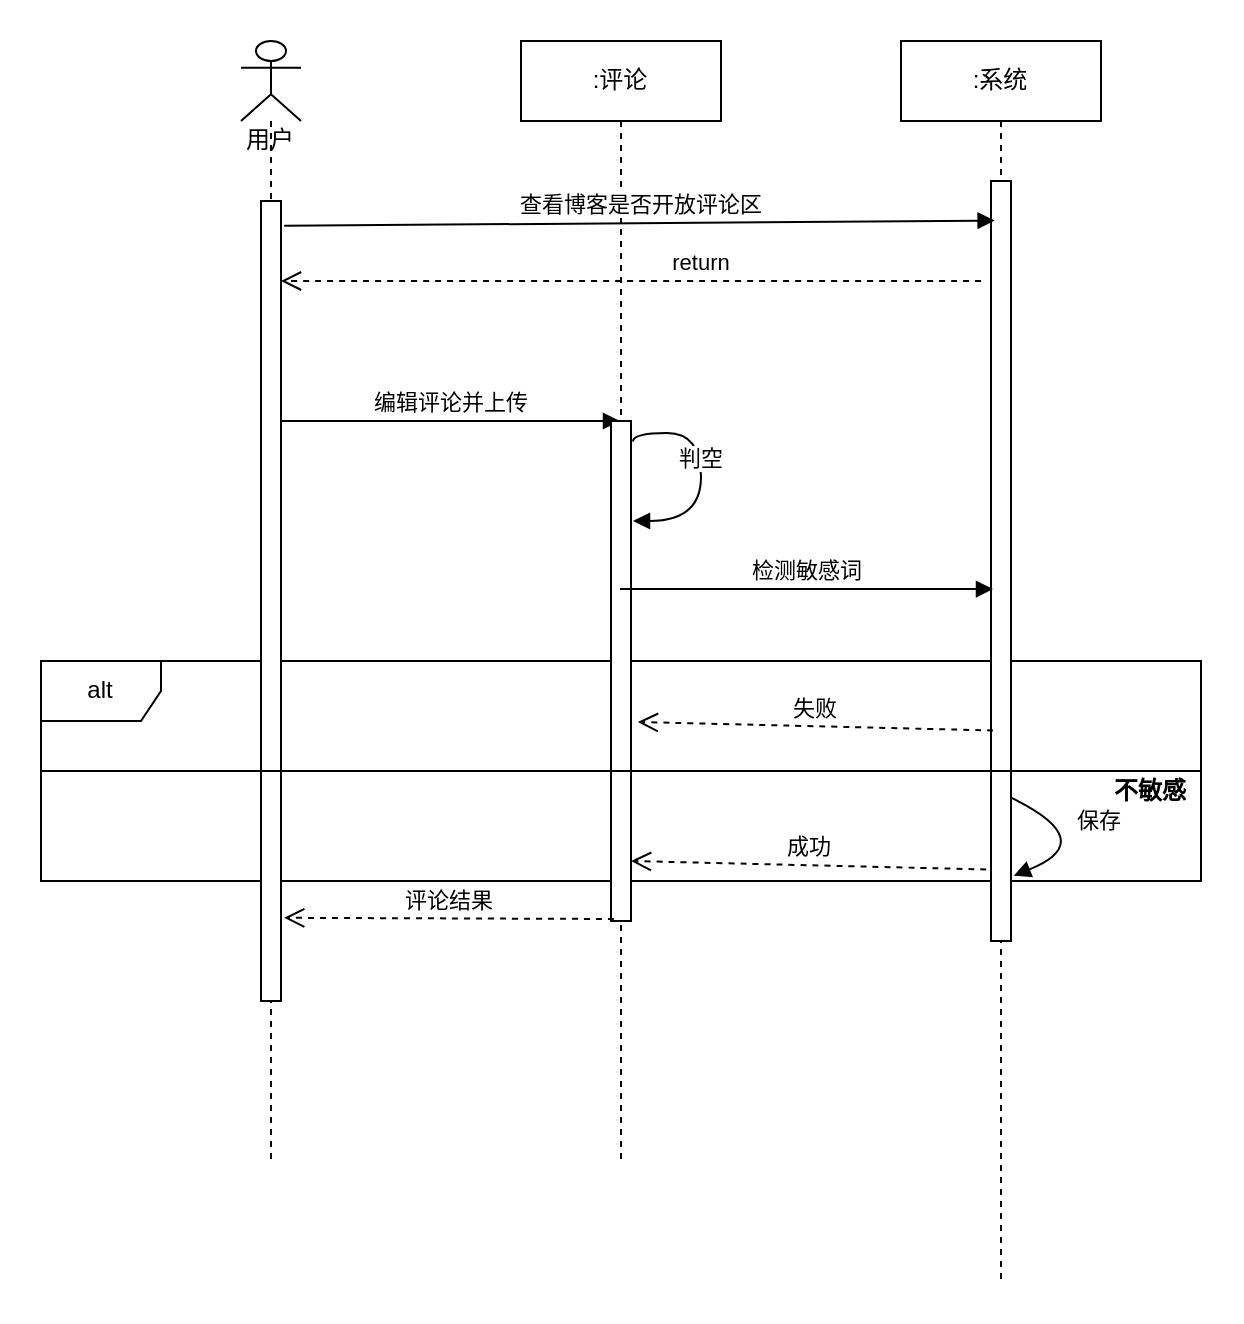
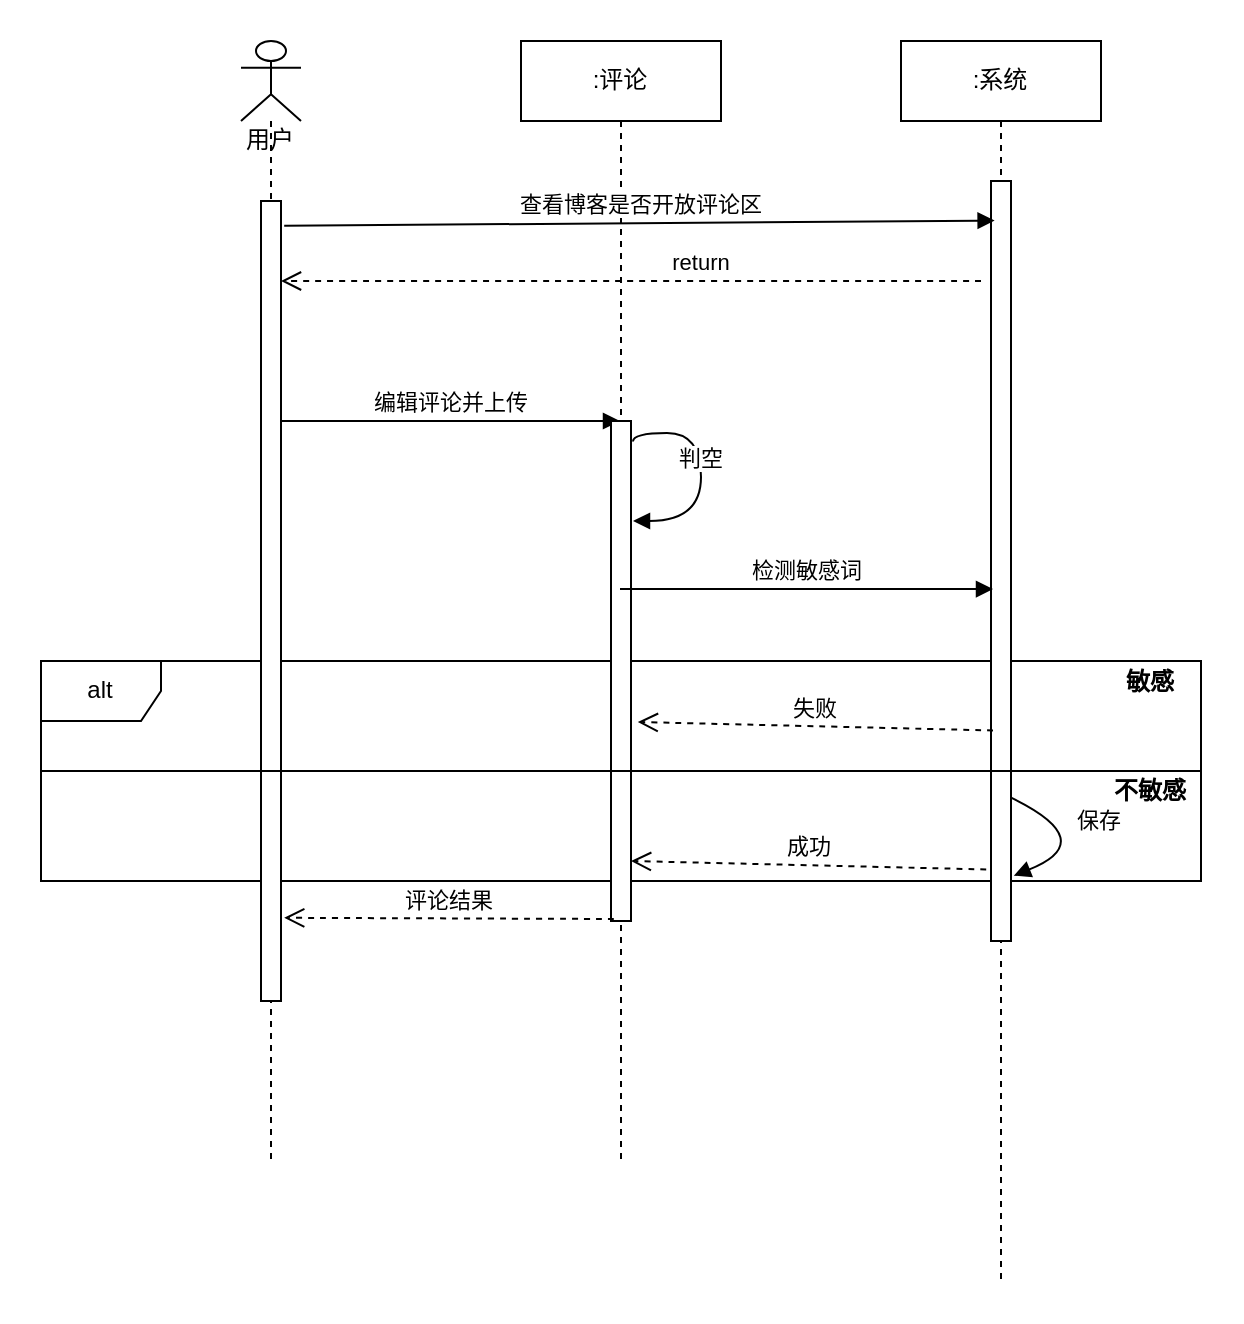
+ <mxCell id="18" value="敏感" style="text;align=center;fontStyle=1;verticalAlign=middle;spacingLeft=3;spacingRight=3;strokeColor=none;rotatable=0;points=[[0,0.5],[1,0.5]];portConstraint=eastwest;" vertex="1" parent="1"><mxGeometry x="550" y="330" width="50" height="20" as="geometry" /></mxCell>
